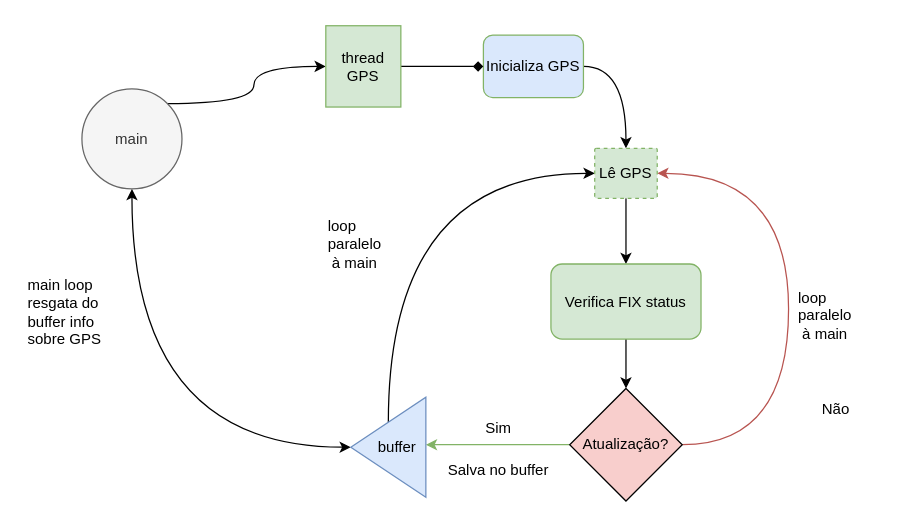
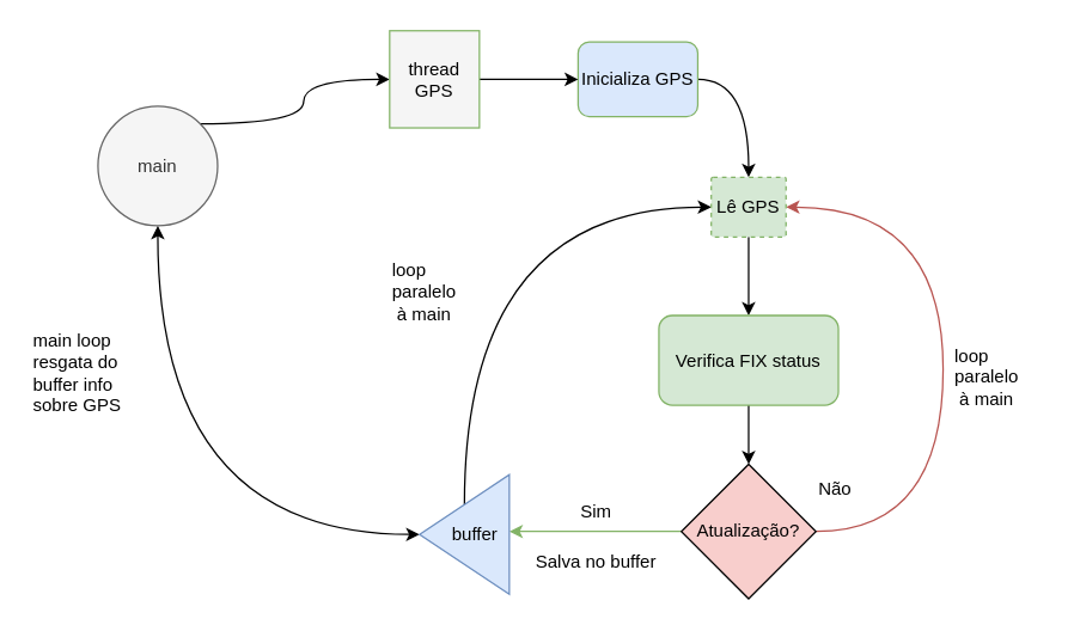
- <mxCell id="7" value="thread GPS" parent="1" style="rounded=0;whiteSpace=wrap;html=1;fillColor=#d5e8d4;strokeColor=#82b366;" vertex="1"><mxGeometry as="geometry" height="65" width="60" y="20" x="260" /></mxCell>
+ <mxCell id="7" value="thread GPS" parent="1" style="rounded=0;whiteSpace=wrap;html=1;fillColor=#f5f5f5;strokeColor=#82b366;" vertex="1"><mxGeometry as="geometry" height="65" width="60" y="20" x="260" /></mxCell>
- <mxCell id="6" source="7" parent="1" target="5" edge="1" style="edgeStyle=orthogonalEdgeStyle;curved=1;orthogonalLoop=1;jettySize=auto;html=1;exitX=1;exitY=0.5;exitDx=0;exitDy=0;endArrow=diamond;"><mxGeometry as="geometry" relative="1" /></mxCell>
+ <mxCell id="6" source="7" parent="1" target="5" edge="1" style="edgeStyle=orthogonalEdgeStyle;curved=1;orthogonalLoop=1;jettySize=auto;html=1;exitX=1;exitY=0.5;exitDx=0;exitDy=0;"><mxGeometry as="geometry" relative="1" /></mxCell>
- <mxCell id="11" value="Não&lt;br&gt;" parent="1" style="text;html=1;resizable=0;points=[];autosize=1;align=left;verticalAlign=top;spacingTop=-4;" vertex="1"><mxGeometry x="655" y="317" as="geometry" height="20" width="40" /></mxCell>
+ <mxCell id="11" value="Não&lt;br&gt;" parent="1" style="text;html=1;resizable=0;points=[];autosize=1;align=left;verticalAlign=top;spacingTop=-4;" vertex="1"><mxGeometry as="geometry" height="20" width="40" y="317" x="545" /></mxCell>
